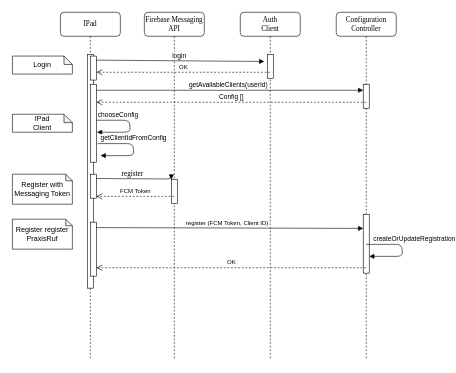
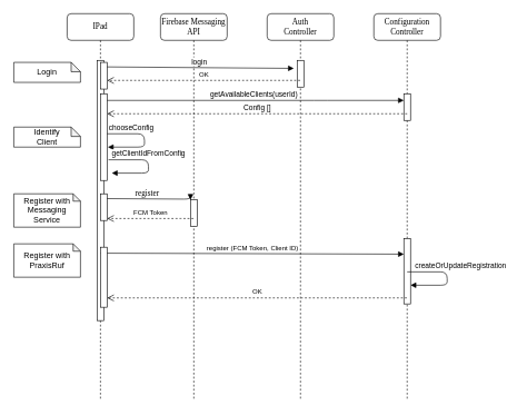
- <mxCell id="4" value="Auth&lt;br&gt;Client" style="shape=umlLifeline;perimeter=lifelinePerimeter;whiteSpace=wrap;html=1;container=1;collapsible=0;recursiveResize=0;outlineConnect=0;rounded=1;shadow=0;comic=0;labelBackgroundColor=none;strokeWidth=1;fontFamily=Verdana;fontSize=12;align=center;" parent="1" vertex="1"><mxGeometry x="400" y="20" width="100" height="580" as="geometry" /></mxCell>
+ <mxCell id="4" value="Auth&lt;br&gt;Controller" style="shape=umlLifeline;perimeter=lifelinePerimeter;whiteSpace=wrap;html=1;container=1;collapsible=0;recursiveResize=0;outlineConnect=0;rounded=1;shadow=0;comic=0;labelBackgroundColor=none;strokeWidth=1;fontFamily=Verdana;fontSize=12;align=center;" parent="1" vertex="1"><mxGeometry x="400" y="20" width="100" height="580" as="geometry" /></mxCell>
- <mxCell id="23" value="IPad&lt;br&gt;Client" style="shape=note;whiteSpace=wrap;html=1;backgroundOutline=1;darkOpacity=0.05;size=14;" vertex="1" parent="1"><mxGeometry x="20" y="190" width="100" height="30" as="geometry" /></mxCell>
+ <mxCell id="23" value="Identify&lt;br&gt;Client" style="shape=note;whiteSpace=wrap;html=1;backgroundOutline=1;darkOpacity=0.05;size=14;" vertex="1" parent="1"><mxGeometry x="20" y="190" width="100" height="30" as="geometry" /></mxCell>
- <mxCell id="26" value="Register with Messaging Token" style="shape=note;whiteSpace=wrap;html=1;backgroundOutline=1;darkOpacity=0.05;size=11;" vertex="1" parent="1"><mxGeometry x="20" y="290" width="100" height="50" as="geometry" /></mxCell>
+ <mxCell id="26" value="Register with Messaging Service" style="shape=note;whiteSpace=wrap;html=1;backgroundOutline=1;darkOpacity=0.05;size=11;" vertex="1" parent="1"><mxGeometry x="20" y="290" width="100" height="50" as="geometry" /></mxCell>
- <mxCell id="28" value="Register register PraxisRuf" style="shape=note;whiteSpace=wrap;html=1;backgroundOutline=1;darkOpacity=0.05;size=11;" vertex="1" parent="1"><mxGeometry x="20" y="365" width="100" height="50" as="geometry" /></mxCell>
+ <mxCell id="28" value="Register with PraxisRuf" style="shape=note;whiteSpace=wrap;html=1;backgroundOutline=1;darkOpacity=0.05;size=11;" vertex="1" parent="1"><mxGeometry x="20" y="365" width="100" height="50" as="geometry" /></mxCell>
